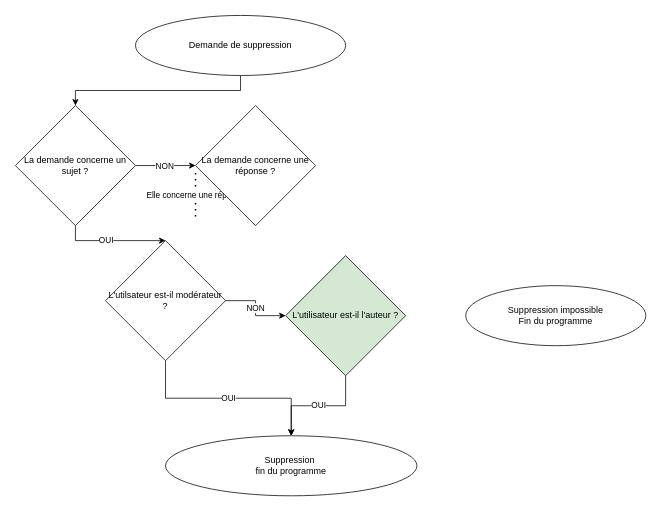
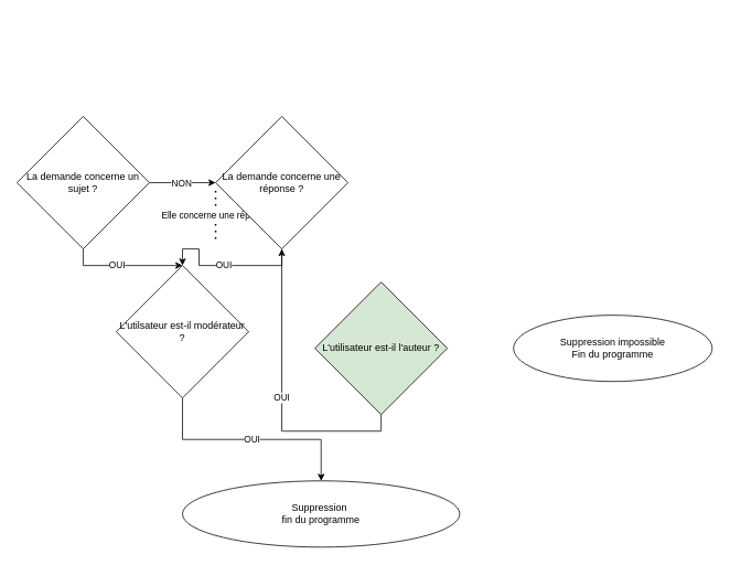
- <mxCell id="3" value="Demande de suppression&lt;br&gt;" style="ellipse;whiteSpace=wrap;html=1;" vertex="1" parent="1"><mxGeometry x="180" y="20" width="280" height="80" as="geometry" /></mxCell>
- <mxCell id="2" value="" style="edgeStyle=orthogonalEdgeStyle;rounded=0;orthogonalLoop=1;jettySize=auto;html=1;" edge="1" parent="1" source="3" target="7"><mxGeometry relative="1" as="geometry" /></mxCell>
+ <mxCell id="14" value="OUI" style="edgeStyle=orthogonalEdgeStyle;rounded=0;orthogonalLoop=1;jettySize=auto;html=1;exitX=0.5;exitY=1;exitDx=0;exitDy=0;" edge="1" parent="1" source="15" target="11"><mxGeometry relative="1" as="geometry" /></mxCell>
- <mxCell id="9" value="NON" style="edgeStyle=orthogonalEdgeStyle;rounded=0;orthogonalLoop=1;jettySize=auto;html=1;" edge="1" parent="1" source="11" target="13"><mxGeometry relative="1" as="geometry" /></mxCell>
- <mxCell id="12" value="OUI" style="edgeStyle=orthogonalEdgeStyle;rounded=0;orthogonalLoop=1;jettySize=auto;html=1;exitX=0.5;exitY=1;exitDx=0;exitDy=0;entryX=0.5;entryY=0;entryDx=0;entryDy=0;" edge="1" parent="1" source="13" target="17"><mxGeometry relative="1" as="geometry" /></mxCell>
+ <mxCell id="12" value="OUI" style="edgeStyle=orthogonalEdgeStyle;rounded=0;orthogonalLoop=1;jettySize=auto;html=1;exitX=0.5;exitY=1;exitDx=0;exitDy=0;" edge="1" parent="1" source="13" target="15"><mxGeometry relative="1" as="geometry" /></mxCell>
